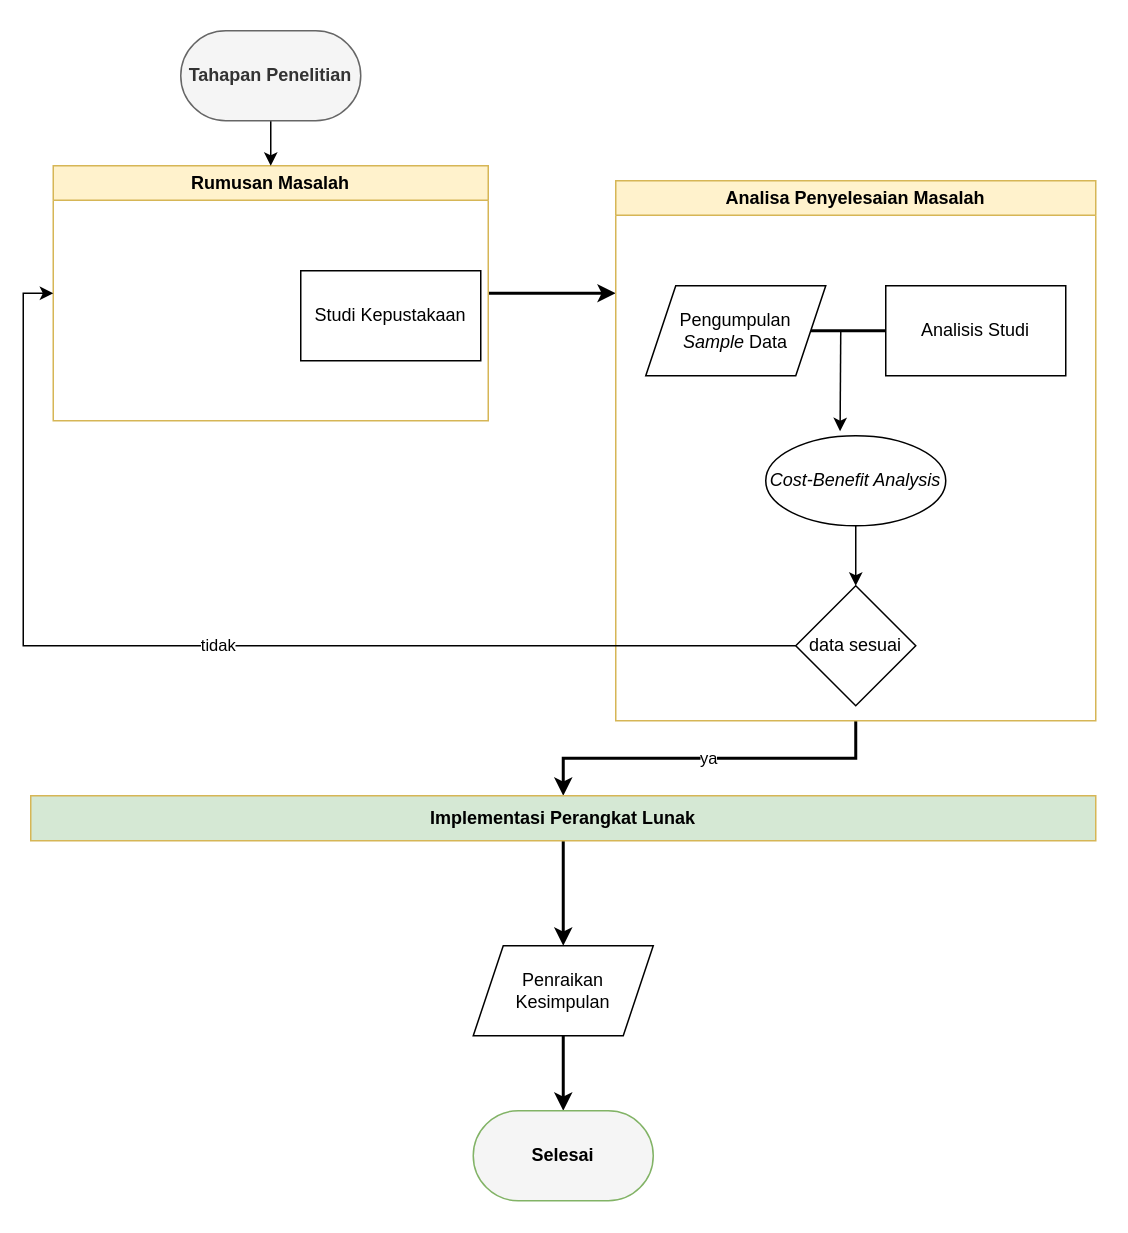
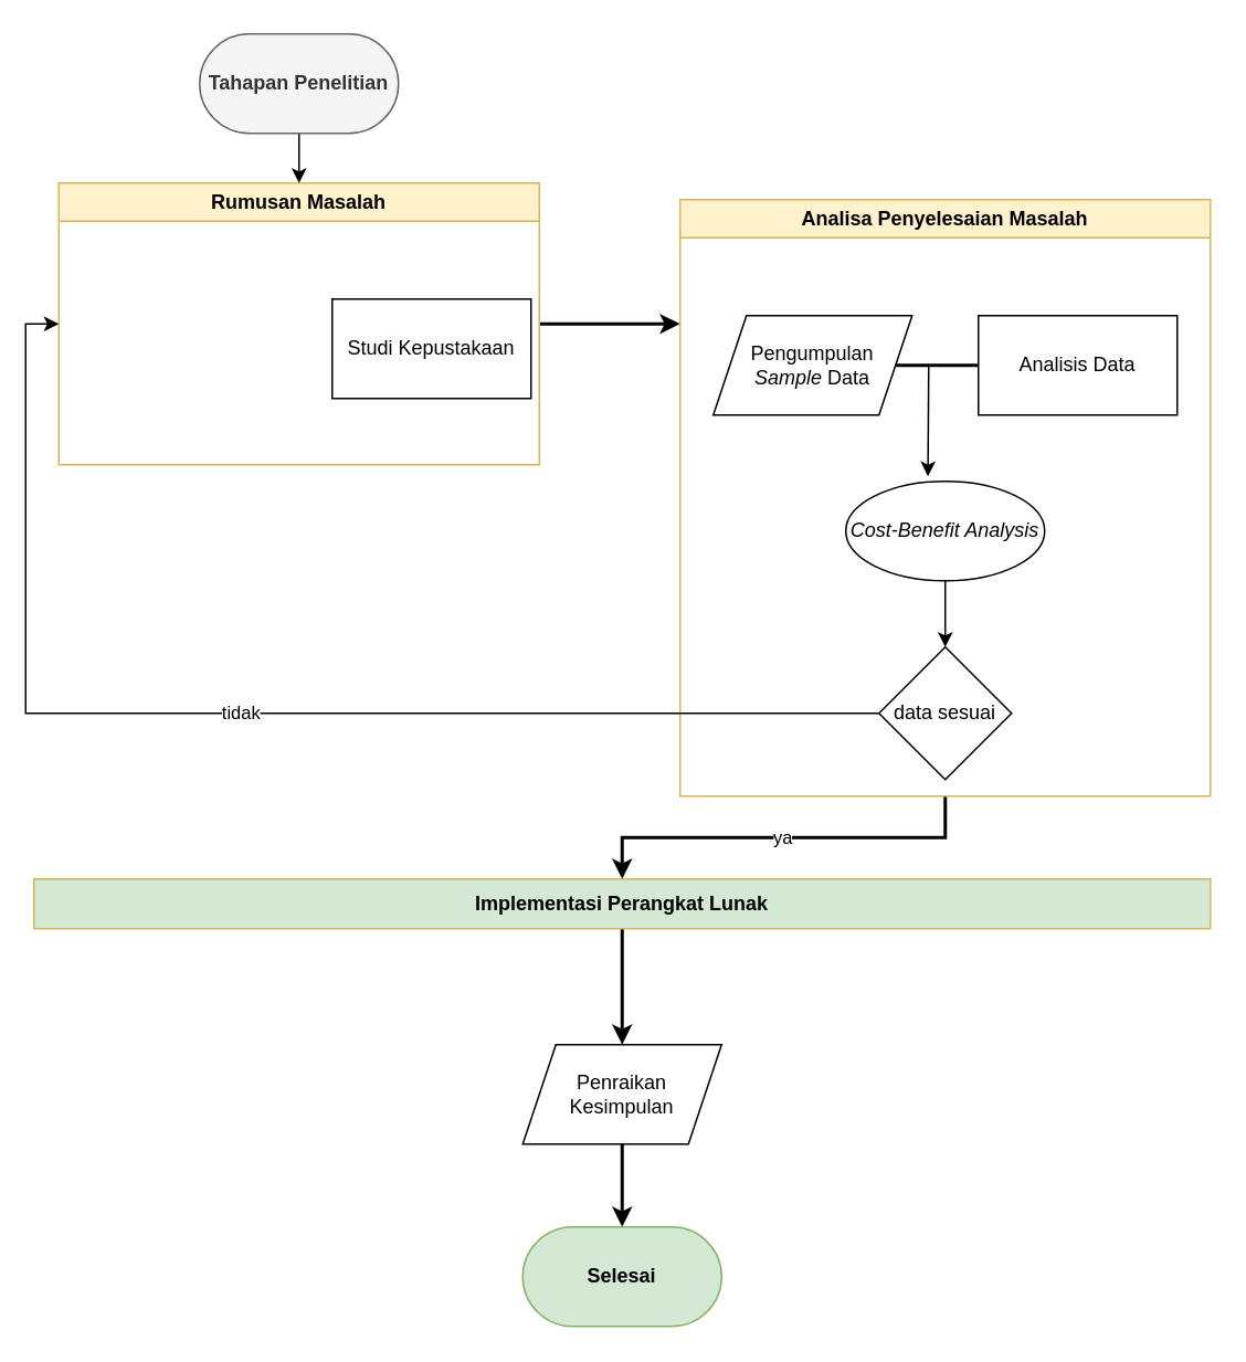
- <mxCell id="11" value="Analisis Studi" style="rounded=0;whiteSpace=wrap;html=1;" vertex="1" parent="8"><mxGeometry x="180" y="70" width="120" height="60" as="geometry" /></mxCell>
+ <mxCell id="11" value="Analisis Data" style="rounded=0;whiteSpace=wrap;html=1;" vertex="1" parent="8"><mxGeometry x="180" y="70" width="120" height="60" as="geometry" /></mxCell>
- <mxCell id="21" value="&lt;b&gt;Selesai&lt;/b&gt;" style="rounded=1;whiteSpace=wrap;html=1;arcSize=50;fillColor=#f5f5f5;strokeColor=#82b366;" vertex="1" parent="1"><mxGeometry x="315" y="740" width="120" height="60" as="geometry" /></mxCell>
+ <mxCell id="21" value="&lt;b&gt;Selesai&lt;/b&gt;" style="rounded=1;whiteSpace=wrap;html=1;arcSize=50;fillColor=#d5e8d4;strokeColor=#82b366;" vertex="1" parent="1"><mxGeometry x="315" y="740" width="120" height="60" as="geometry" /></mxCell>
